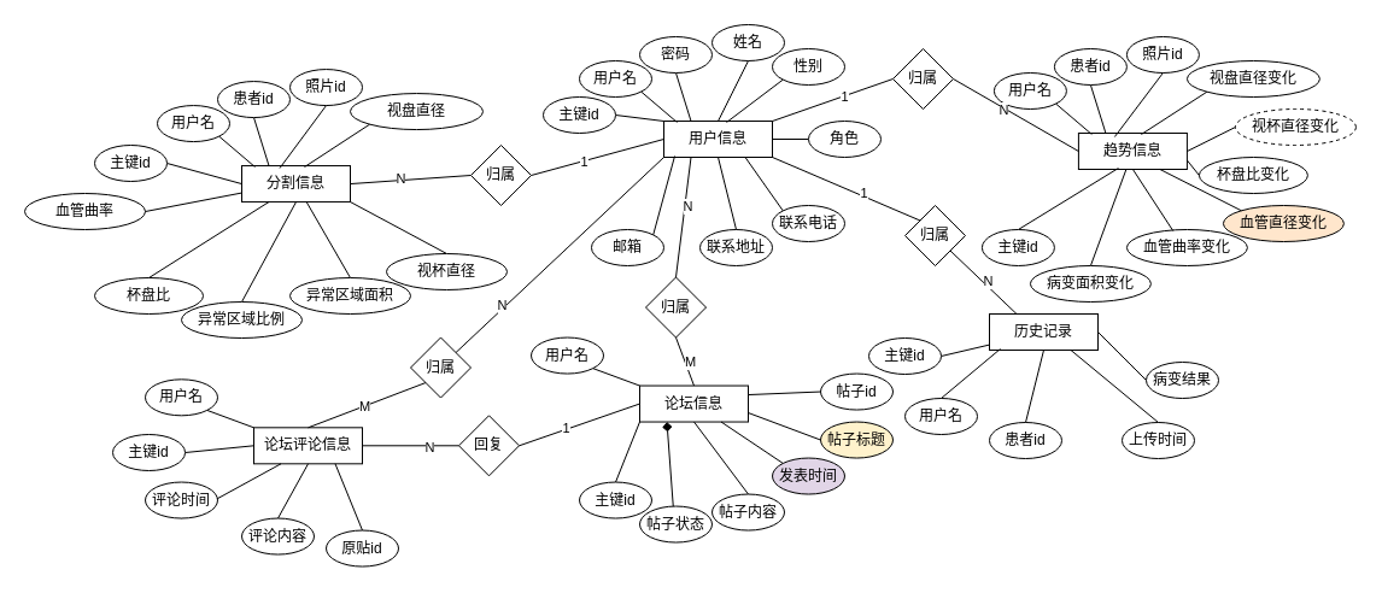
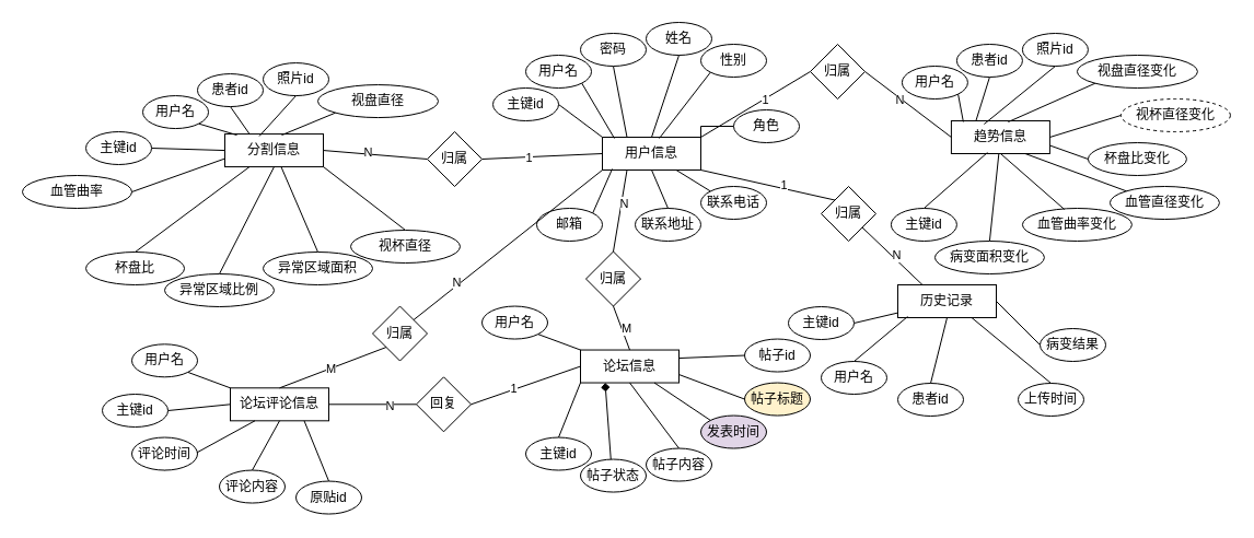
- <mxCell id="4" value="用户信息" style="rounded=0;whiteSpace=wrap;html=1;" vertex="1" parent="1"><mxGeometry x="550" y="100" width="90" height="30" as="geometry" /></mxCell>
+ <mxCell id="4" value="用户信息" style="rounded=0;whiteSpace=wrap;html=1;" vertex="1" parent="1"><mxGeometry x="550" y="125" width="90" height="30" as="geometry" /></mxCell>
- <mxCell id="23" value="趋势信息" style="rounded=0;whiteSpace=wrap;html=1;" vertex="1" parent="1"><mxGeometry x="893.91" y="110" width="90" height="30" as="geometry" /></mxCell>
+ <mxCell id="23" value="趋势信息" style="rounded=0;whiteSpace=wrap;html=1;" vertex="1" parent="1"><mxGeometry x="868.91" y="110" width="90" height="30" as="geometry" /></mxCell>
- <mxCell id="67" value="分割信息" style="rounded=0;whiteSpace=wrap;html=1;" vertex="1" parent="1"><mxGeometry x="200" y="137.05" width="90" height="30" as="geometry" /></mxCell>
+ <mxCell id="67" value="分割信息" style="rounded=0;whiteSpace=wrap;html=1;" vertex="1" parent="1"><mxGeometry x="205" y="122.05" width="90" height="30" as="geometry" /></mxCell>
- <mxCell id="31" value="血管直径变化" style="ellipse;whiteSpace=wrap;html=1;fillColor=#ffe6cc;" vertex="1" parent="1"><mxGeometry x="1013.91" y="170" width="100" height="30" as="geometry" /></mxCell>
+ <mxCell id="31" value="血管直径变化" style="ellipse;whiteSpace=wrap;html=1;" vertex="1" parent="1"><mxGeometry x="1013.91" y="170" width="100" height="30" as="geometry" /></mxCell>
